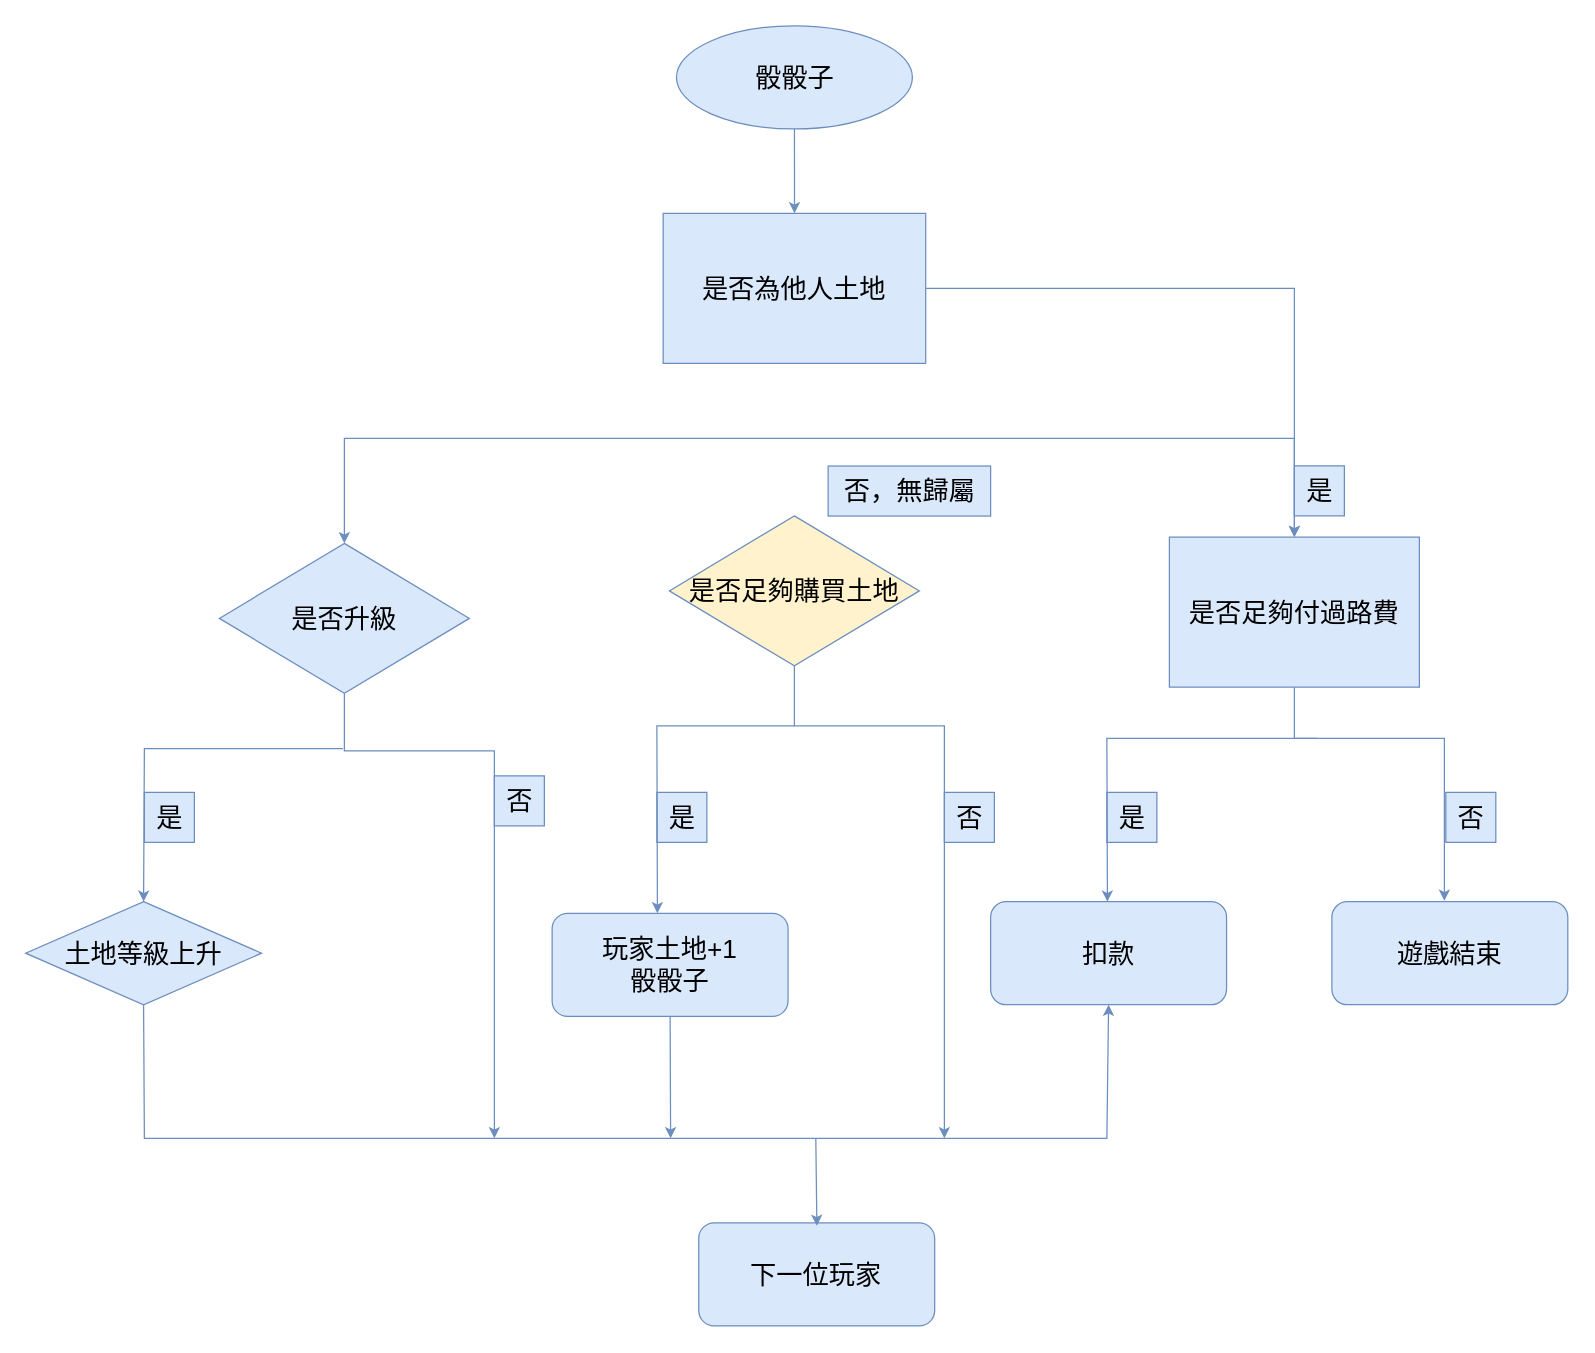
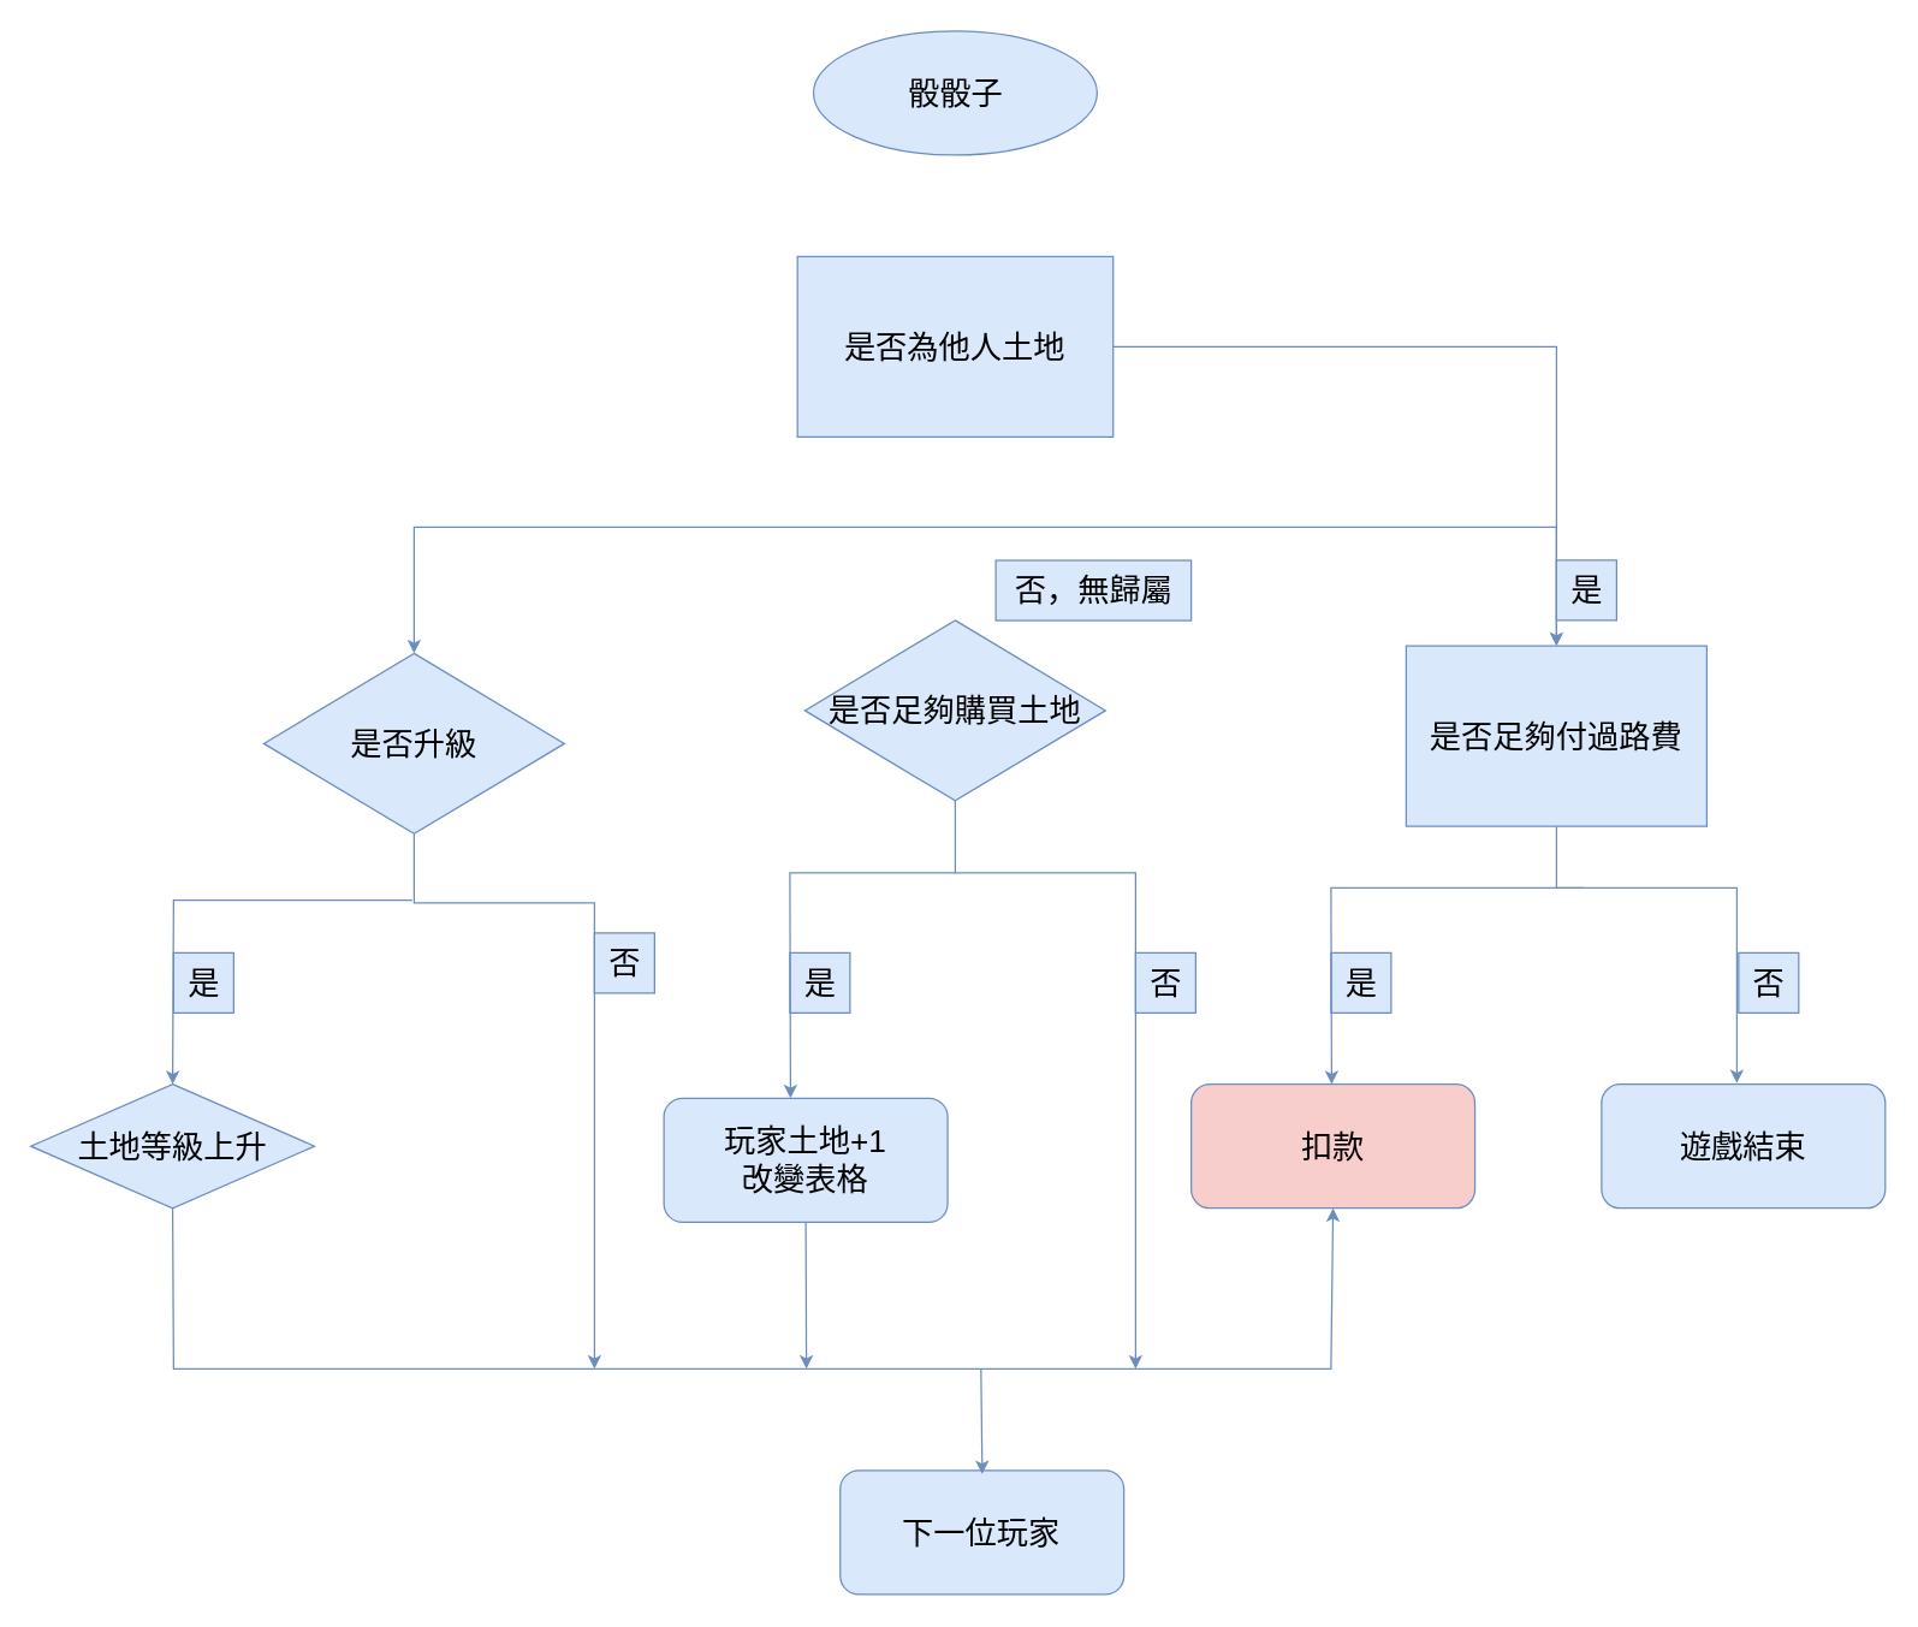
- <mxCell id="2" value="" style="edgeStyle=orthogonalEdgeStyle;rounded=0;orthogonalLoop=1;jettySize=auto;html=1;strokeWidth=1;startArrow=none;startFill=0;endArrow=classic;endFill=1;endSize=6;fillColor=#dae8fc;strokeColor=#6c8ebf;" parent="1" source="3" target="10" edge="1"><mxGeometry relative="1" as="geometry" /></mxCell>
- <mxCell id="21" value="" style="endArrow=classic;startArrow=classic;html=1;rounded=0;strokeWidth=1;endSize=6;exitX=0.5;exitY=0;exitDx=0;exitDy=0;entryX=0.5;entryY=0;entryDx=0;entryDy=0;fillColor=#dae8fc;strokeColor=#6c8ebf;" parent="1" source="24" target="6" edge="1"><mxGeometry width="50" height="50" relative="1" as="geometry"><mxPoint x="275" y="432" as="sourcePoint" /><mxPoint x="1035" y="430" as="targetPoint" /><Array as="points"><mxPoint x="275" y="350" /><mxPoint x="325" y="350" /><mxPoint x="1035" y="350" /></Array></mxGeometry></mxCell>
+ <mxCell id="21" value="" style="endArrow=open;startArrow=classic;html=1;rounded=0;strokeWidth=1;endSize=6;exitX=0.5;exitY=0;exitDx=0;exitDy=0;entryX=0.5;entryY=0;entryDx=0;entryDy=0;fillColor=#dae8fc;strokeColor=#6c8ebf;" parent="1" source="24" target="6" edge="1"><mxGeometry width="50" height="50" relative="1" as="geometry"><mxPoint x="275" y="432" as="sourcePoint" /><mxPoint x="1035" y="430" as="targetPoint" /><Array as="points"><mxPoint x="275" y="350" /><mxPoint x="325" y="350" /><mxPoint x="1035" y="350" /></Array></mxGeometry></mxCell>
- <mxCell id="4" value="是否足夠購買土地" style="rhombus;whiteSpace=wrap;html=1;fontSize=21;labelBackgroundColor=none;fillColor=#fff2cc;strokeColor=#6c8ebf;" parent="1" vertex="1"><mxGeometry x="535" y="412" width="200" height="120" as="geometry" /></mxCell>
+ <mxCell id="4" value="是否足夠購買土地" style="rhombus;whiteSpace=wrap;html=1;fontSize=21;labelBackgroundColor=none;fillColor=#dae8fc;strokeColor=#6c8ebf;" parent="1" vertex="1"><mxGeometry x="535" y="412" width="200" height="120" as="geometry" /></mxCell>
- <mxCell id="20" value="扣款" style="rounded=1;whiteSpace=wrap;html=1;fontSize=21;labelBackgroundColor=none;fillColor=#dae8fc;strokeColor=#6c8ebf;" parent="1" vertex="1"><mxGeometry x="792.007" y="720.633" width="188.738" height="82.437" as="geometry" /></mxCell>
+ <mxCell id="20" value="扣款" style="rounded=1;whiteSpace=wrap;html=1;fontSize=21;labelBackgroundColor=none;fillColor=#f8cecc;strokeColor=#6c8ebf;" parent="1" vertex="1"><mxGeometry x="792.007" y="720.633" width="188.738" height="82.437" as="geometry" /></mxCell>
- <mxCell id="8" value="玩家土地+1&lt;br&gt;骰骰子" style="rounded=1;whiteSpace=wrap;html=1;fontSize=21;labelBackgroundColor=none;fillColor=#dae8fc;strokeColor=#6c8ebf;" parent="1" vertex="1"><mxGeometry x="441.212" y="730.003" width="188.738" height="82.437" as="geometry" /></mxCell>
+ <mxCell id="8" value="玩家土地+1&lt;br&gt;改變表格" style="rounded=1;whiteSpace=wrap;html=1;fontSize=21;labelBackgroundColor=none;fillColor=#dae8fc;strokeColor=#6c8ebf;" parent="1" vertex="1"><mxGeometry x="441.212" y="730.003" width="188.738" height="82.437" as="geometry" /></mxCell>
